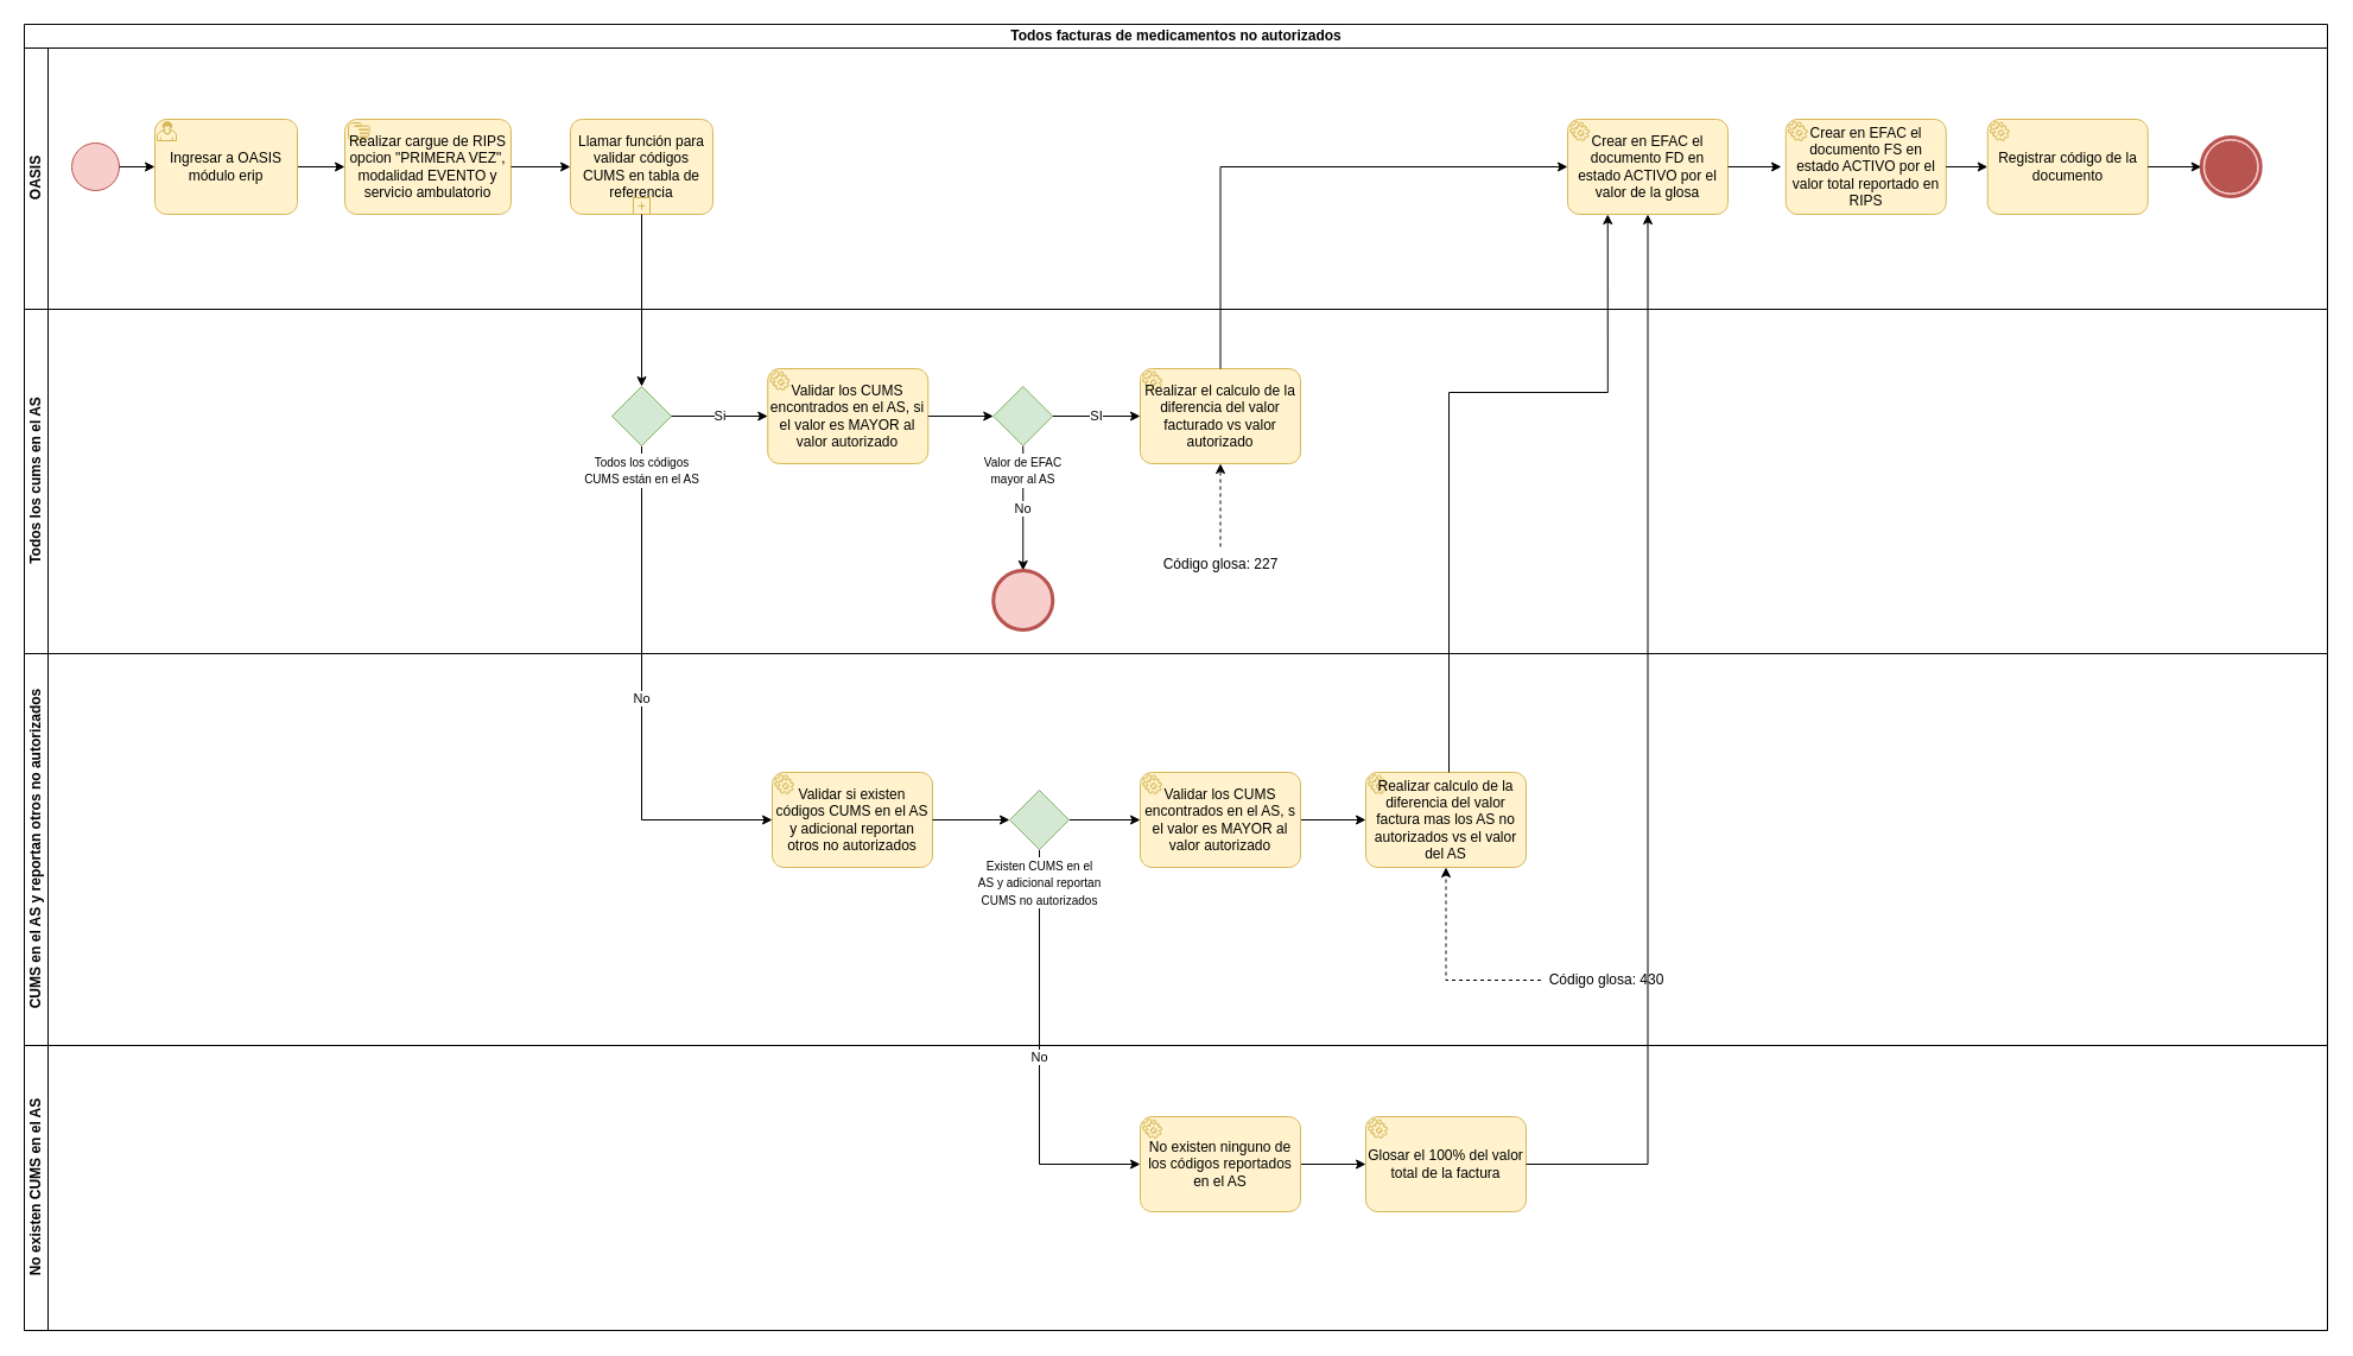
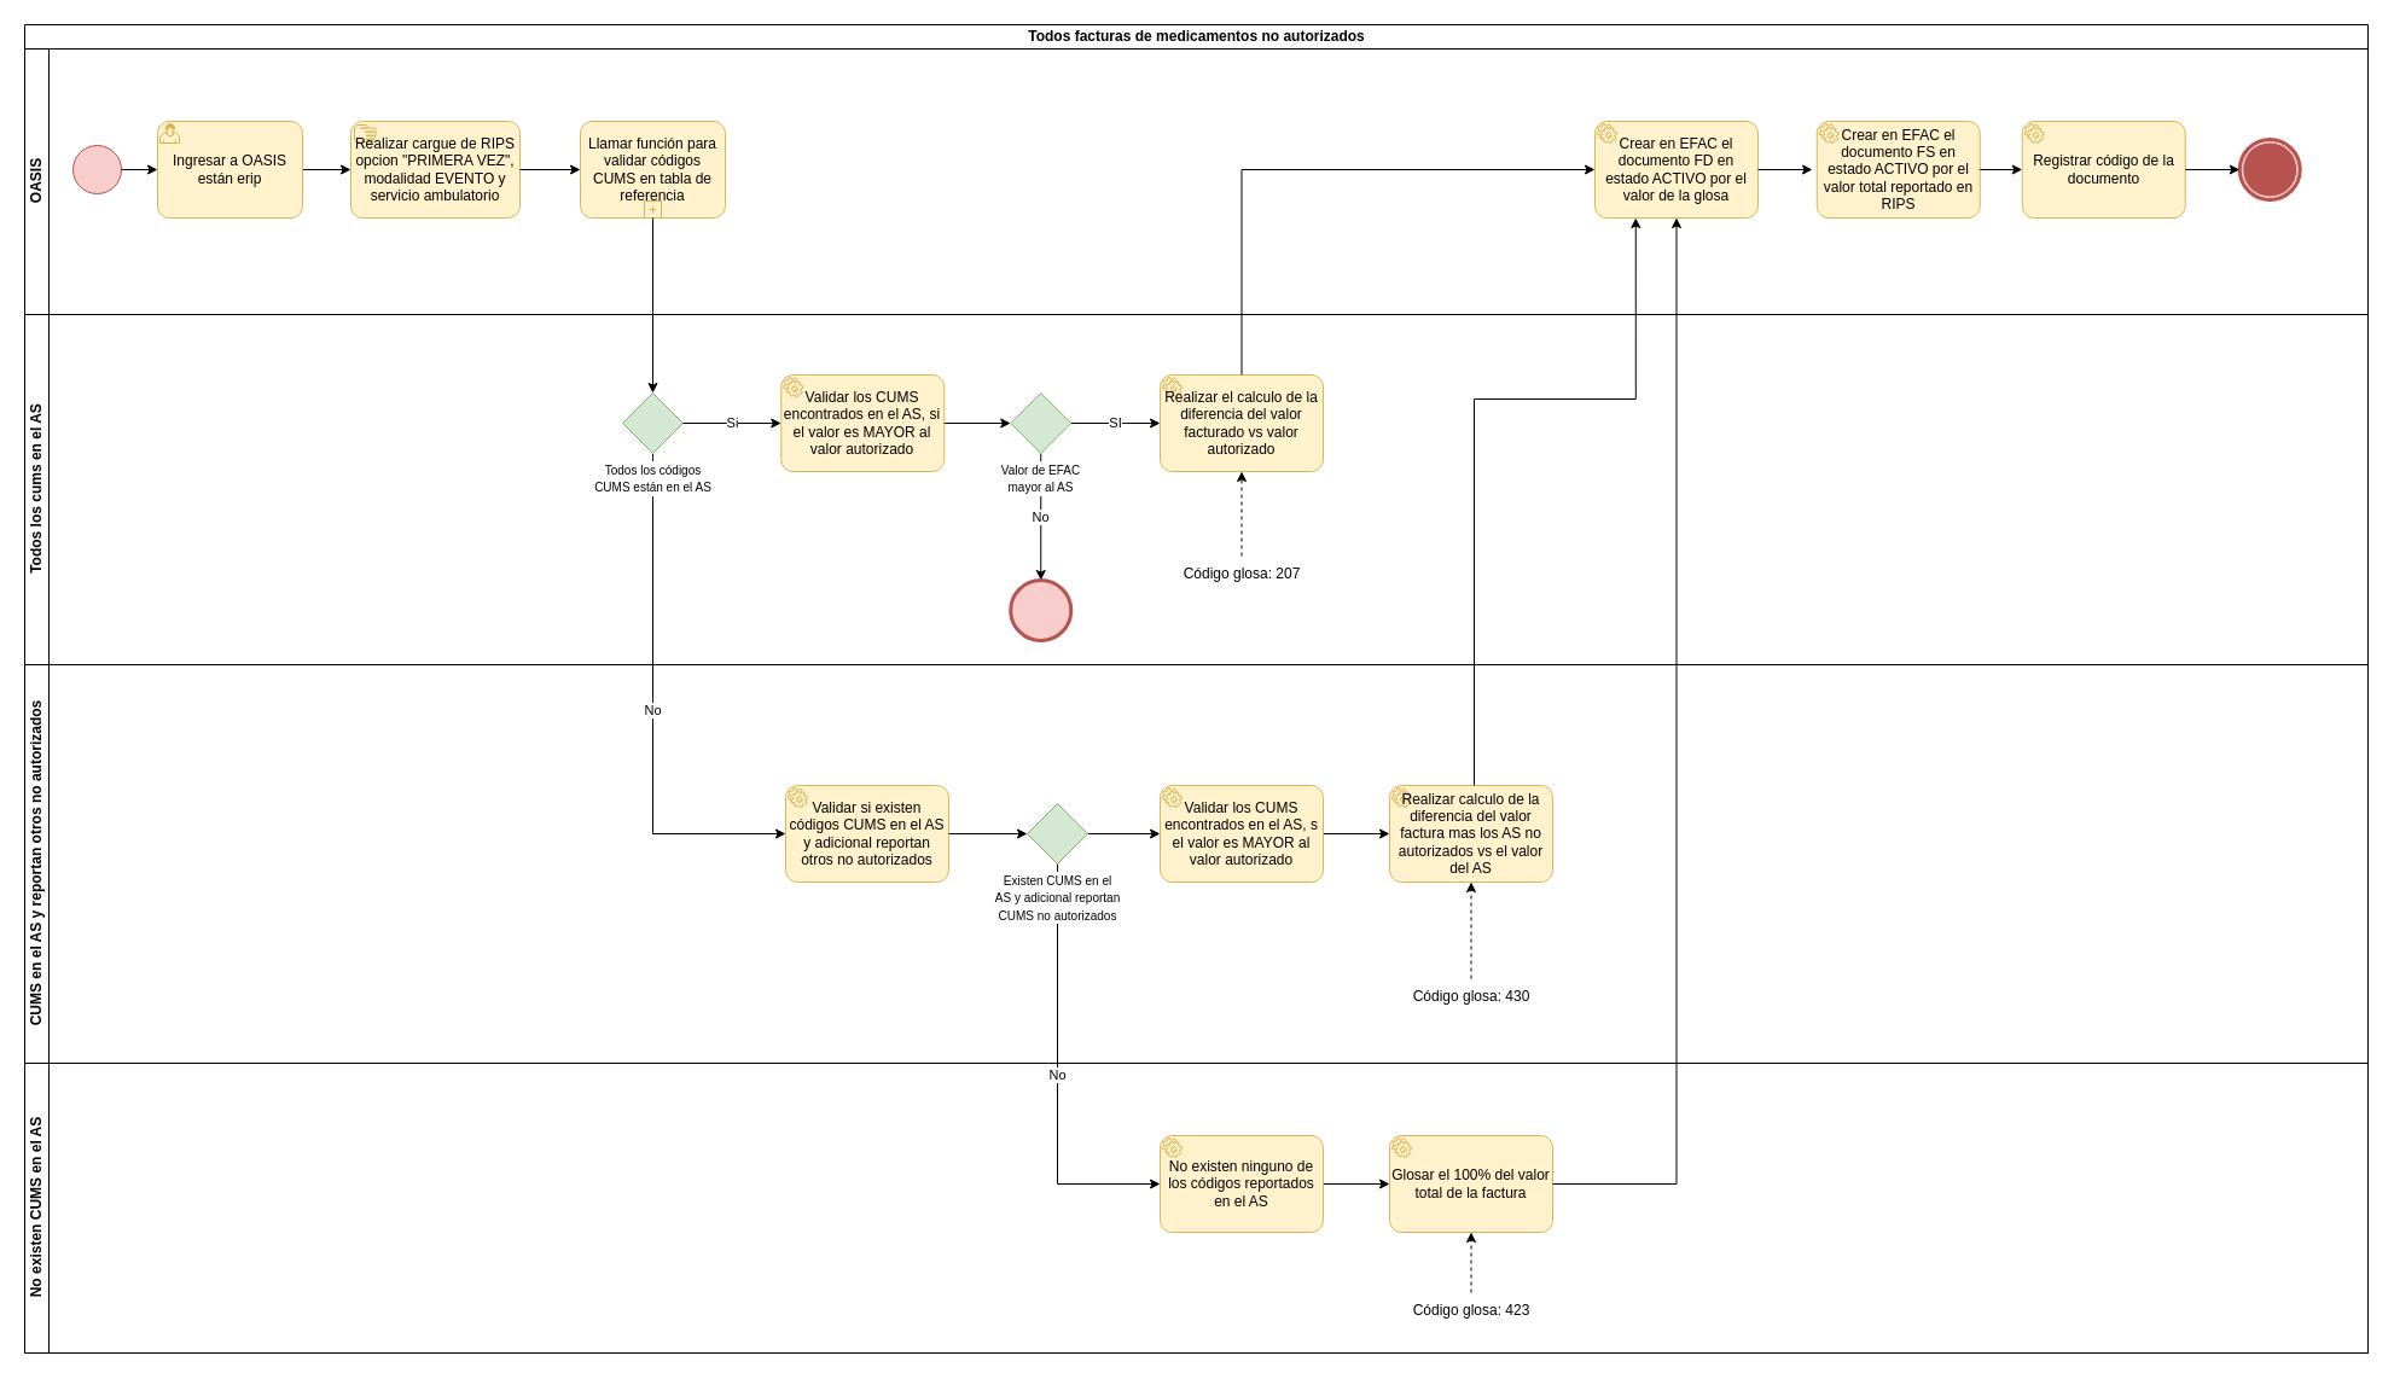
- <mxCell id="9" value="Ingresar a OASIS módulo erip" style="points=[[0.25,0,0],[0.5,0,0],[0.75,0,0],[1,0.25,0],[1,0.5,0],[1,0.75,0],[0.75,1,0],[0.5,1,0],[0.25,1,0],[0,0.75,0],[0,0.5,0],[0,0.25,0]];shape=mxgraph.bpmn.task;whiteSpace=wrap;rectStyle=rounded;size=10;html=1;container=1;expand=0;collapsible=0;taskMarker=user;fillColor=#fff2cc;strokeColor=#d6b656;" vertex="1" parent="5"><mxGeometry x="110" y="60" width="120" height="80" as="geometry" /></mxCell>
+ <mxCell id="9" value="Ingresar a OASIS están erip" style="points=[[0.25,0,0],[0.5,0,0],[0.75,0,0],[1,0.25,0],[1,0.5,0],[1,0.75,0],[0.75,1,0],[0.5,1,0],[0.25,1,0],[0,0.75,0],[0,0.5,0],[0,0.25,0]];shape=mxgraph.bpmn.task;whiteSpace=wrap;rectStyle=rounded;size=10;html=1;container=1;expand=0;collapsible=0;taskMarker=user;fillColor=#fff2cc;strokeColor=#d6b656;" vertex="1" parent="5"><mxGeometry x="110" y="60" width="120" height="80" as="geometry" /></mxCell>
- <mxCell id="31" value="Código glosa: 227" style="text;html=1;strokeColor=none;fillColor=none;align=center;verticalAlign=middle;whiteSpace=wrap;rounded=0;" vertex="1" parent="20"><mxGeometry x="952.5" y="200" width="110" height="30" as="geometry" /></mxCell>
+ <mxCell id="31" value="Código glosa: 207" style="text;html=1;strokeColor=none;fillColor=none;align=center;verticalAlign=middle;whiteSpace=wrap;rounded=0;" vertex="1" parent="20"><mxGeometry x="952.5" y="200" width="110" height="30" as="geometry" /></mxCell>
- <mxCell id="41" value="Código glosa: 430" style="text;html=1;strokeColor=none;fillColor=none;align=center;verticalAlign=middle;whiteSpace=wrap;rounded=0;" vertex="1" parent="32"><mxGeometry x="1277.5" y="260" width="110" height="30" as="geometry" /></mxCell>
+ <mxCell id="41" value="Código glosa: 430" style="text;html=1;strokeColor=none;fillColor=none;align=center;verticalAlign=middle;whiteSpace=wrap;rounded=0;" vertex="1" parent="32"><mxGeometry x="1142.5" y="260" width="110" height="30" as="geometry" /></mxCell>
+ <mxCell id="46" style="edgeStyle=orthogonalEdgeStyle;rounded=0;orthogonalLoop=1;jettySize=auto;html=1;dashed=1;" edge="1" parent="42" source="47" target="45"><mxGeometry relative="1" as="geometry" /></mxCell>
+ <mxCell id="47" value="Código glosa: 423" style="text;html=1;strokeColor=none;fillColor=none;align=center;verticalAlign=middle;whiteSpace=wrap;rounded=0;" vertex="1" parent="42"><mxGeometry x="1142.5" y="190" width="110" height="30" as="geometry" /></mxCell>
